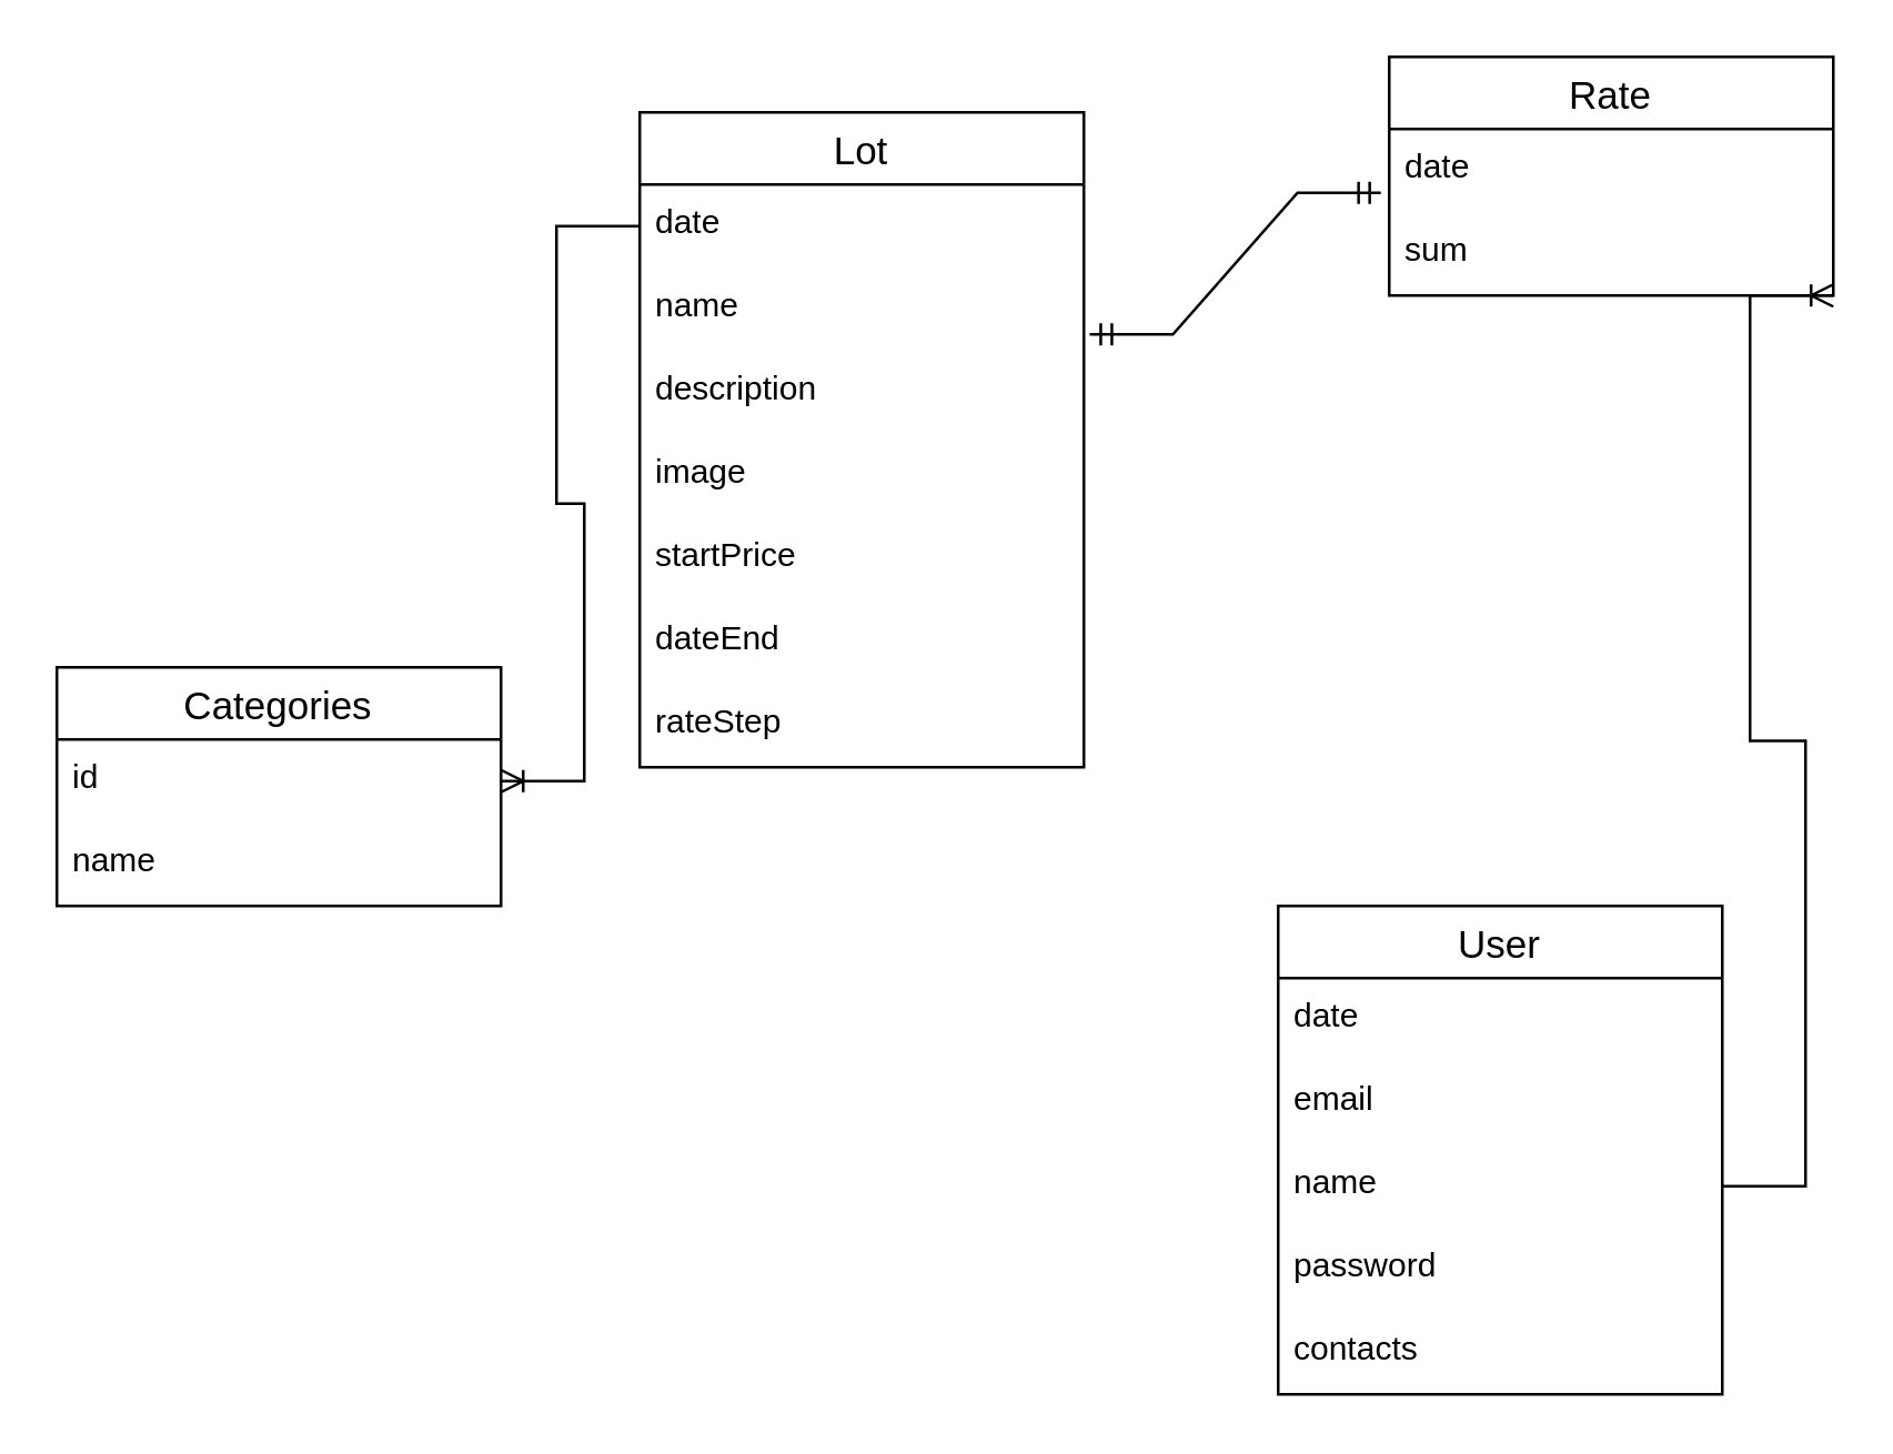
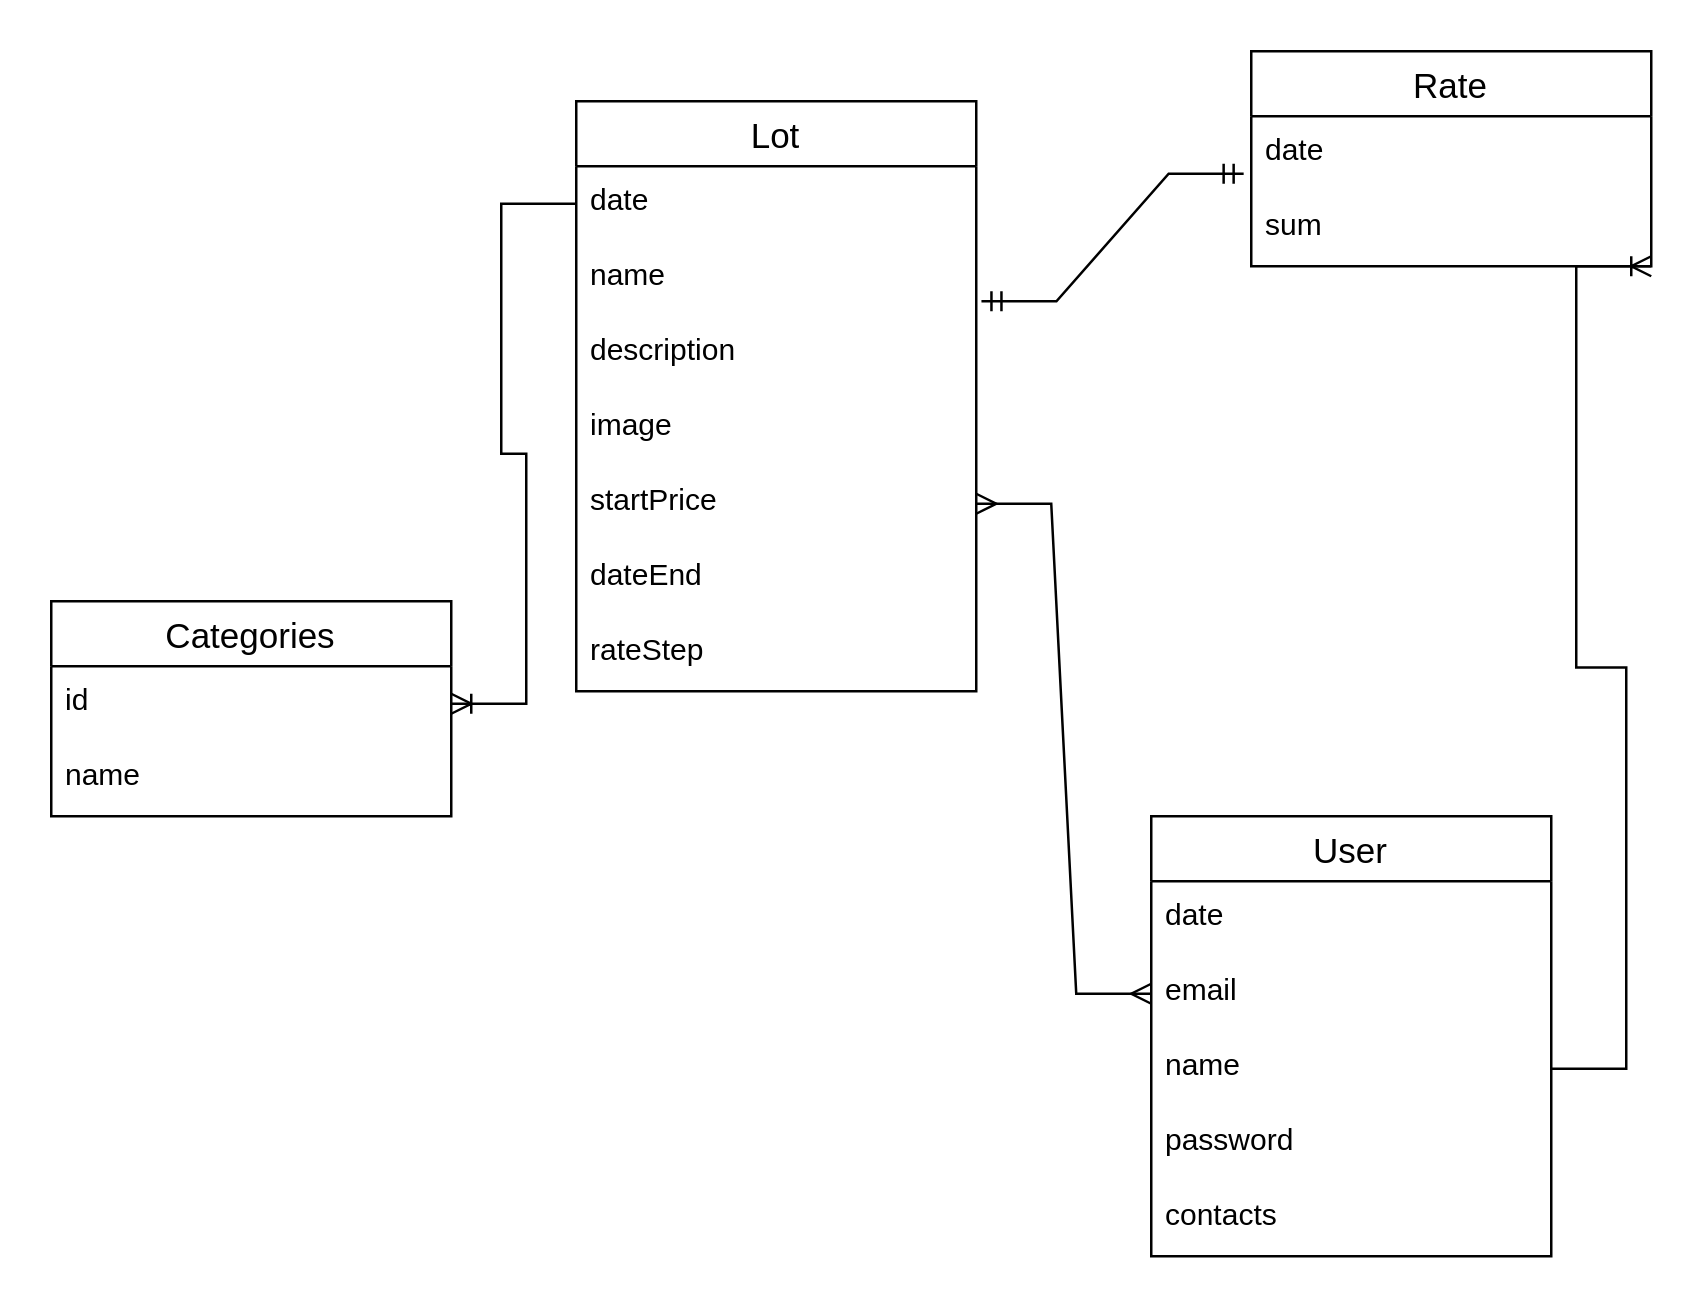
+ <mxCell id="24" value="" style="edgeStyle=entityRelationEdgeStyle;fontSize=12;html=1;endArrow=ERmany;startArrow=ERmany;rounded=0;exitX=1;exitY=0.5;exitDx=0;exitDy=0;entryX=0;entryY=0.5;entryDx=0;entryDy=0;" edge="1" parent="1" source="13" target="18"><mxGeometry width="100" height="100" relative="1" as="geometry"><mxPoint x="310" y="320" as="sourcePoint" /><mxPoint x="410" y="220" as="targetPoint" /></mxGeometry></mxCell>
